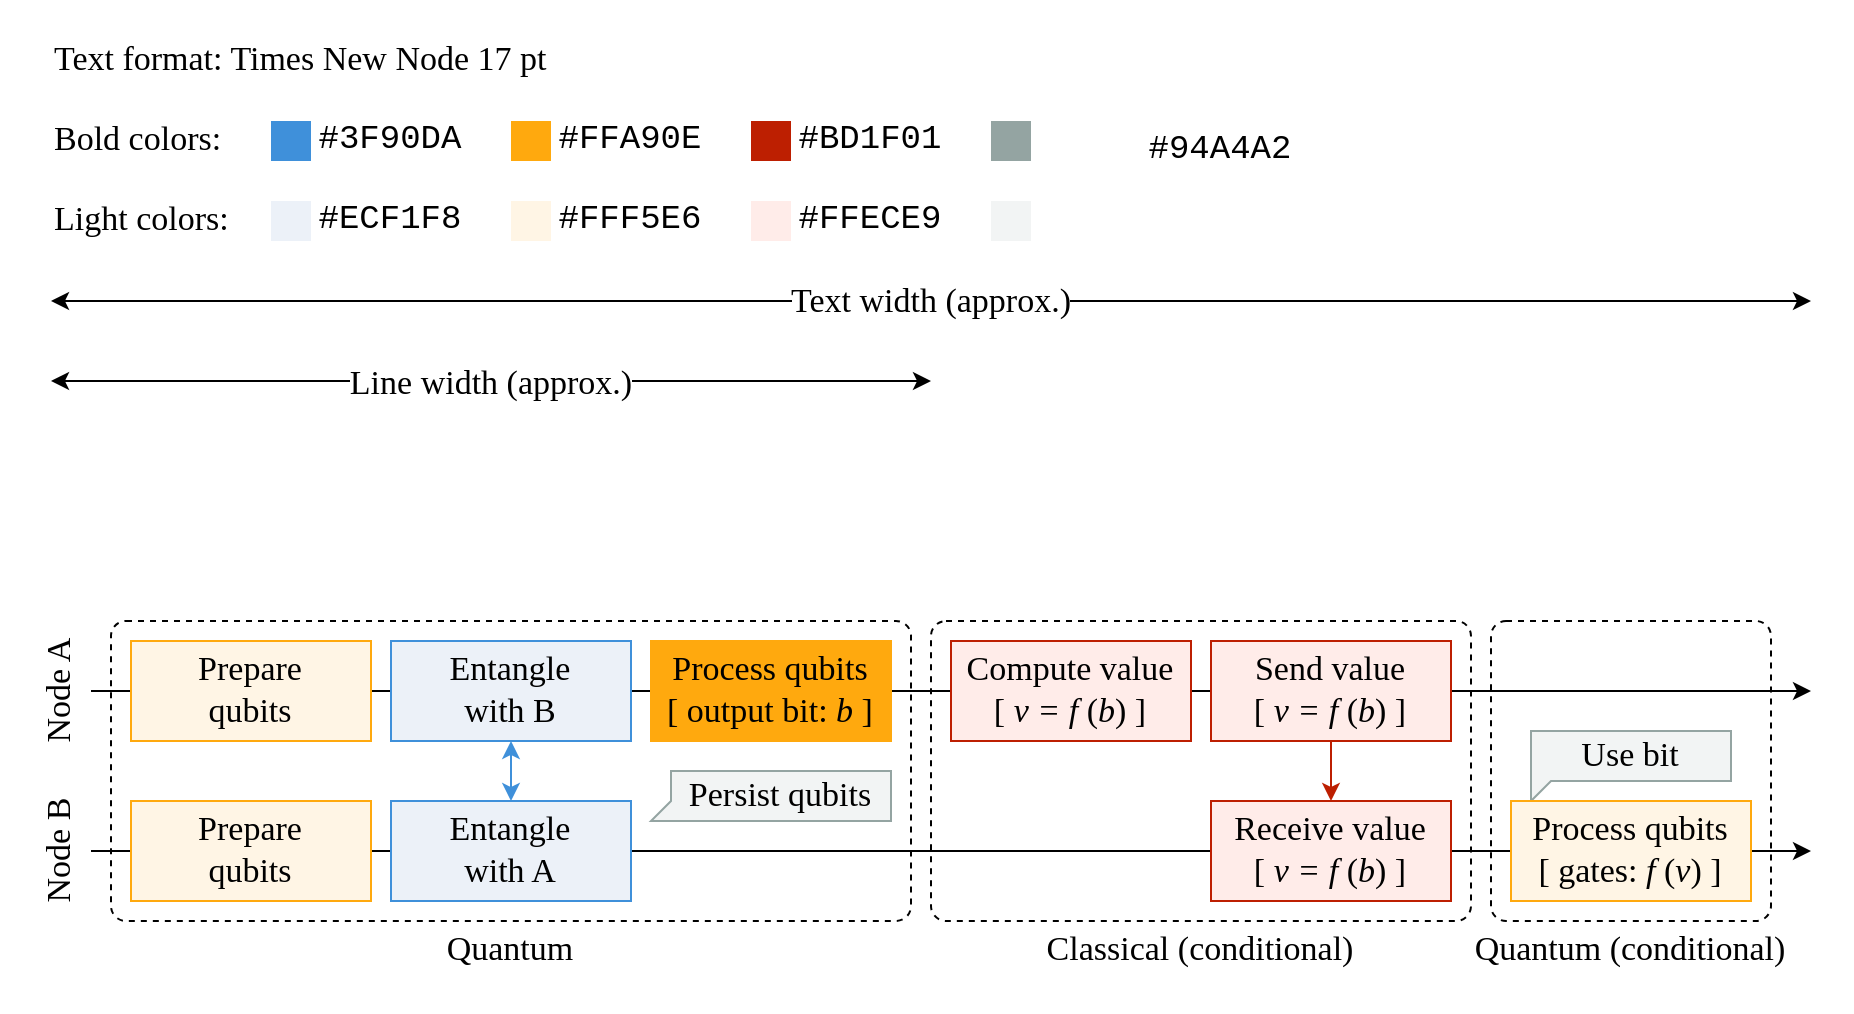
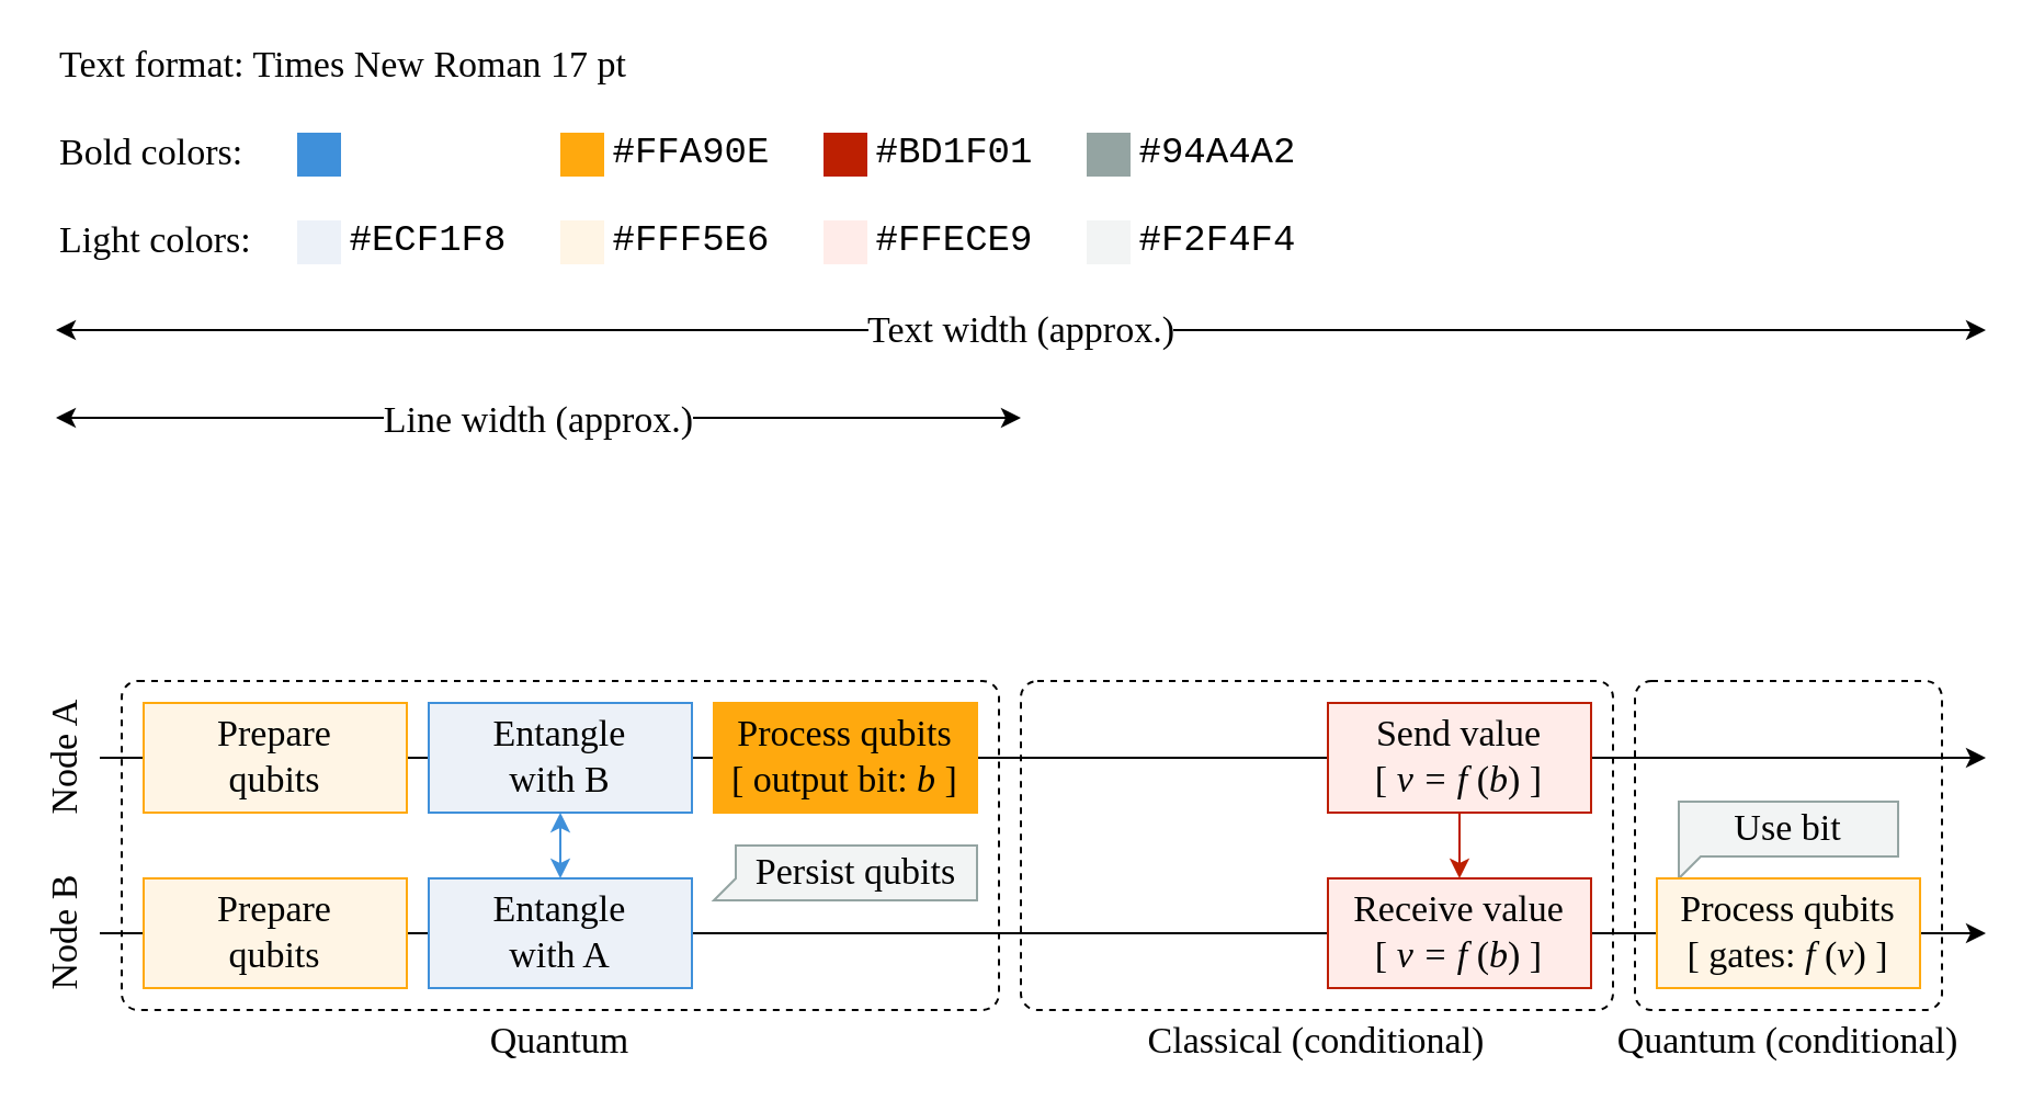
- <mxCell id="7" value="Text format: Times New Node 17 pt" style="text;html=1;strokeColor=none;fillColor=none;align=left;verticalAlign=middle;whiteSpace=wrap;rounded=0;fontFamily=Times New Roman;fontSize=17;" parent="1" vertex="1"><mxGeometry x="25" y="20" width="280" height="20" as="geometry" /></mxCell>
+ <mxCell id="7" value="Text format: Times New Roman 17 pt" style="text;html=1;strokeColor=none;fillColor=none;align=left;verticalAlign=middle;whiteSpace=wrap;rounded=0;fontFamily=Times New Roman;fontSize=17;" parent="1" vertex="1"><mxGeometry x="25" y="20" width="280" height="20" as="geometry" /></mxCell>
- <mxCell id="16" value="&lt;span style=&quot;text-align: left&quot;&gt;#3F90DA&lt;/span&gt;" style="text;html=1;strokeColor=none;fillColor=none;align=center;verticalAlign=middle;whiteSpace=wrap;rounded=0;fontFamily=Courier New;fontSize=17;" parent="1" vertex="1"><mxGeometry x="155" y="60" width="80" height="20" as="geometry" /></mxCell>
- <mxCell id="13" value="&lt;span style=&quot;text-align: left&quot;&gt;#94A4A2&lt;/span&gt;" style="text;html=1;strokeColor=none;fillColor=none;align=center;verticalAlign=middle;whiteSpace=wrap;rounded=0;fontFamily=Courier New;fontSize=17;" parent="1" vertex="1"><mxGeometry x="570" y="65" width="80" height="20" as="geometry" /></mxCell>
+ <mxCell id="13" value="&lt;span style=&quot;text-align: left&quot;&gt;#94A4A2&lt;/span&gt;" style="text;html=1;strokeColor=none;fillColor=none;align=center;verticalAlign=middle;whiteSpace=wrap;rounded=0;fontFamily=Courier New;fontSize=17;" parent="1" vertex="1"><mxGeometry x="515" y="60" width="80" height="20" as="geometry" /></mxCell>
+ <mxCell id="22" value="&lt;span style=&quot;text-align: left&quot;&gt;#&lt;/span&gt;F2F4F4" style="text;html=1;strokeColor=none;fillColor=none;align=center;verticalAlign=middle;whiteSpace=wrap;rounded=0;fontFamily=Courier New;fontSize=17;" parent="1" vertex="1"><mxGeometry x="515" y="100" width="80" height="20" as="geometry" /></mxCell>
- <mxCell id="41" value="Compute value&lt;br&gt;[ &lt;i&gt;v = f&amp;nbsp;&lt;/i&gt;(&lt;i&gt;b&lt;/i&gt;) ]" style="rounded=0;whiteSpace=wrap;html=1;fontFamily=Times New Roman;fontSize=17;align=center;strokeColor=#BD1F01;fillColor=#FFECE9;" parent="1" vertex="1"><mxGeometry x="475" y="320" width="120" height="50" as="geometry" /></mxCell>
